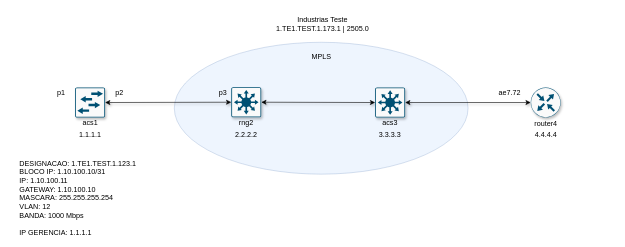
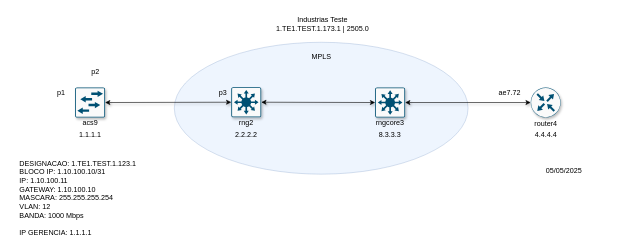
- <mxCell id="20" value="p2" style="text;html=1;align=left;verticalAlign=middle;whiteSpace=wrap;rounded=0;" parent="1" vertex="1"><mxGeometry x="190" y="140" width="90" height="30" as="geometry" /></mxCell>
+ <mxCell id="20" value="p2" style="text;html=1;align=left;verticalAlign=middle;whiteSpace=wrap;rounded=0;" parent="1" vertex="1"><mxGeometry x="150" y="105" width="90" height="30" as="geometry" /></mxCell>
- <mxCell id="8" value="acs1" style="text;html=1;align=center;verticalAlign=middle;whiteSpace=wrap;rounded=0;" parent="1" vertex="1"><mxGeometry x="69.5" y="190" width="160" height="30" as="geometry" /></mxCell>
+ <mxCell id="8" value="acs9" style="text;html=1;align=center;verticalAlign=middle;whiteSpace=wrap;rounded=0;" parent="1" vertex="1"><mxGeometry x="69.5" y="190" width="160" height="30" as="geometry" /></mxCell>
- <mxCell id="10" value="acs3" style="text;html=1;align=center;verticalAlign=middle;whiteSpace=wrap;rounded=0;" parent="1" vertex="1"><mxGeometry x="540" y="190" width="220" height="30" as="geometry" /></mxCell>
+ <mxCell id="10" value="rngcore3" style="text;html=1;align=center;verticalAlign=middle;whiteSpace=wrap;rounded=0;" parent="1" vertex="1"><mxGeometry x="540" y="190" width="220" height="30" as="geometry" /></mxCell>
- <mxCell id="17" value="3.3.3.3" style="text;html=1;align=center;verticalAlign=middle;whiteSpace=wrap;rounded=0;" parent="1" vertex="1"><mxGeometry x="570" y="210" width="160" height="30" as="geometry" /></mxCell>
+ <mxCell id="17" value="8.3.3.3" style="text;html=1;align=center;verticalAlign=middle;whiteSpace=wrap;rounded=0;" parent="1" vertex="1"><mxGeometry x="570" y="210" width="160" height="30" as="geometry" /></mxCell>
+ <mxCell id="13" value="05/05/2025" style="text;html=1;align=center;verticalAlign=middle;whiteSpace=wrap;rounded=0;" parent="1" vertex="1"><mxGeometry x="910" y="270" width="60" height="30" as="geometry" /></mxCell>
